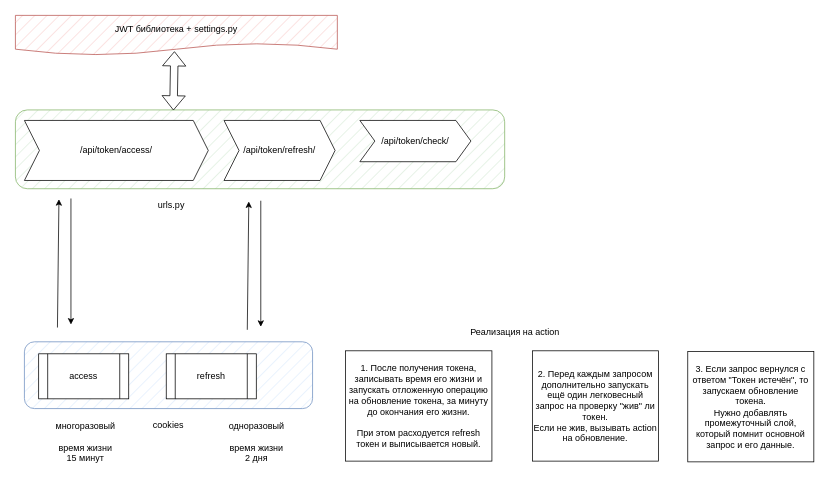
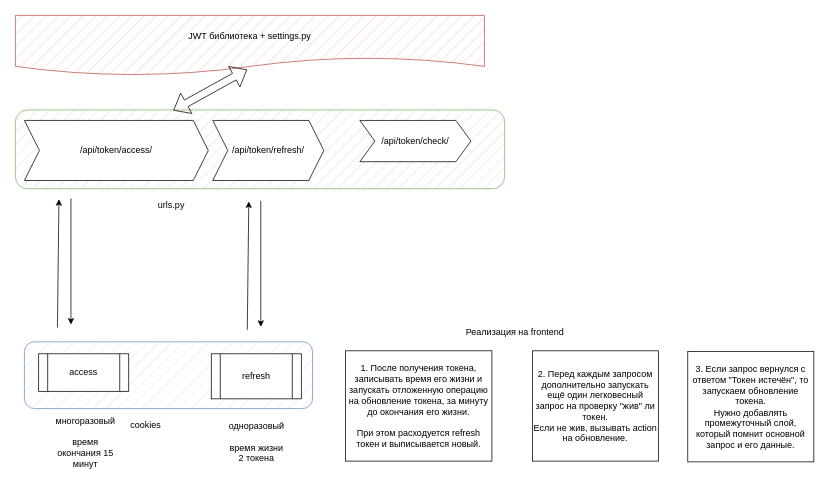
- <mxCell id="16" value="JWT библиотека + settings.py" style="shape=document;whiteSpace=wrap;html=1;boundedLbl=1;fillStyle=hatch;fillColor=#f8cecc;strokeColor=#b85450;" parent="1" vertex="1"><mxGeometry x="20" y="20" width="429" height="53" as="geometry" /></mxCell>
+ <mxCell id="16" value="JWT библиотека + settings.py" style="shape=document;whiteSpace=wrap;html=1;boundedLbl=1;fillStyle=hatch;fillColor=#f8cecc;strokeColor=#b85450;" parent="1" vertex="1"><mxGeometry x="20" y="20" width="625" height="80" as="geometry" /></mxCell>
- <mxCell id="7" value="/api/token/refresh/" style="shape=step;perimeter=stepPerimeter;whiteSpace=wrap;html=1;fixedSize=1;" parent="1" vertex="1"><mxGeometry x="298" y="160" width="148" height="80" as="geometry" /></mxCell>
+ <mxCell id="7" value="/api/token/refresh/" style="shape=step;perimeter=stepPerimeter;whiteSpace=wrap;html=1;fixedSize=1;" parent="1" vertex="1"><mxGeometry x="283" width="148" height="80" as="geometry" y="160" /></mxCell>
- <mxCell id="20" value="Реализация на action" style="text;html=1;strokeColor=none;fillColor=none;align=center;verticalAlign=middle;whiteSpace=wrap;rounded=0;fillStyle=hatch;" parent="1" vertex="1"><mxGeometry x="602" y="428" width="168" height="30" as="geometry" /></mxCell>
+ <mxCell id="20" value="Реализация на frontend" style="text;html=1;strokeColor=none;fillColor=none;align=center;verticalAlign=middle;whiteSpace=wrap;rounded=0;fillStyle=hatch;" parent="1" vertex="1"><mxGeometry x="602" y="428" width="168" height="30" as="geometry" /></mxCell>
- <mxCell id="4" value="access" style="shape=process;whiteSpace=wrap;html=1;backgroundOutline=1;" parent="1" vertex="1"><mxGeometry x="51" y="471" width="120" height="60" as="geometry" /></mxCell>
+ <mxCell id="4" value="access" style="shape=process;whiteSpace=wrap;html=1;backgroundOutline=1;" parent="1" vertex="1"><mxGeometry x="51" y="471" width="120" height="50" as="geometry" /></mxCell>
- <mxCell id="5" value="refresh" style="shape=process;whiteSpace=wrap;html=1;backgroundOutline=1;" parent="1" vertex="1"><mxGeometry x="221" y="471" width="120" height="60" as="geometry" /></mxCell>
+ <mxCell id="5" value="refresh" style="shape=process;whiteSpace=wrap;html=1;backgroundOutline=1;" parent="1" vertex="1"><mxGeometry x="281" y="471" width="120" height="60" as="geometry" /></mxCell>
- <mxCell id="14" value="cookies" style="text;html=1;strokeColor=none;fillColor=none;align=center;verticalAlign=middle;whiteSpace=wrap;rounded=0;fillStyle=hatch;" parent="1" vertex="1"><mxGeometry x="194" y="552" width="60" height="30" as="geometry" /></mxCell>
+ <mxCell id="14" value="cookies" style="text;html=1;strokeColor=none;fillColor=none;align=center;verticalAlign=middle;whiteSpace=wrap;rounded=0;fillStyle=hatch;" parent="1" vertex="1"><mxGeometry x="164" y="552" width="60" height="30" as="geometry" /></mxCell>
- <mxCell id="12" value="многоразовый&lt;br&gt;&lt;br&gt;время жизни 15 минут" style="text;html=1;strokeColor=none;fillColor=none;align=center;verticalAlign=middle;whiteSpace=wrap;rounded=0;fillStyle=hatch;" parent="1" vertex="1"><mxGeometry x="73" y="562" width="81" height="53" as="geometry" /></mxCell>
+ <mxCell id="12" value="многоразовый&lt;br&gt;&lt;br&gt;время окончания 15 минут" style="text;html=1;strokeColor=none;fillColor=none;align=center;verticalAlign=middle;whiteSpace=wrap;rounded=0;fillStyle=hatch;" parent="1" vertex="1"><mxGeometry x="73" y="562" width="81" height="53" as="geometry" /></mxCell>
- <mxCell id="13" value="одноразовый&lt;br&gt;&lt;br&gt;время жизни 2 дня" style="text;html=1;strokeColor=none;fillColor=none;align=center;verticalAlign=middle;whiteSpace=wrap;rounded=0;fillStyle=hatch;" parent="1" vertex="1"><mxGeometry x="300.5" y="562" width="81" height="53" as="geometry" /></mxCell>
+ <mxCell id="13" value="одноразовый&lt;br&gt;&lt;br&gt;время жизни 2 токена" style="text;html=1;strokeColor=none;fillColor=none;align=center;verticalAlign=middle;whiteSpace=wrap;rounded=0;fillStyle=hatch;" parent="1" vertex="1"><mxGeometry x="300.5" y="562" width="81" height="53" as="geometry" /></mxCell>
